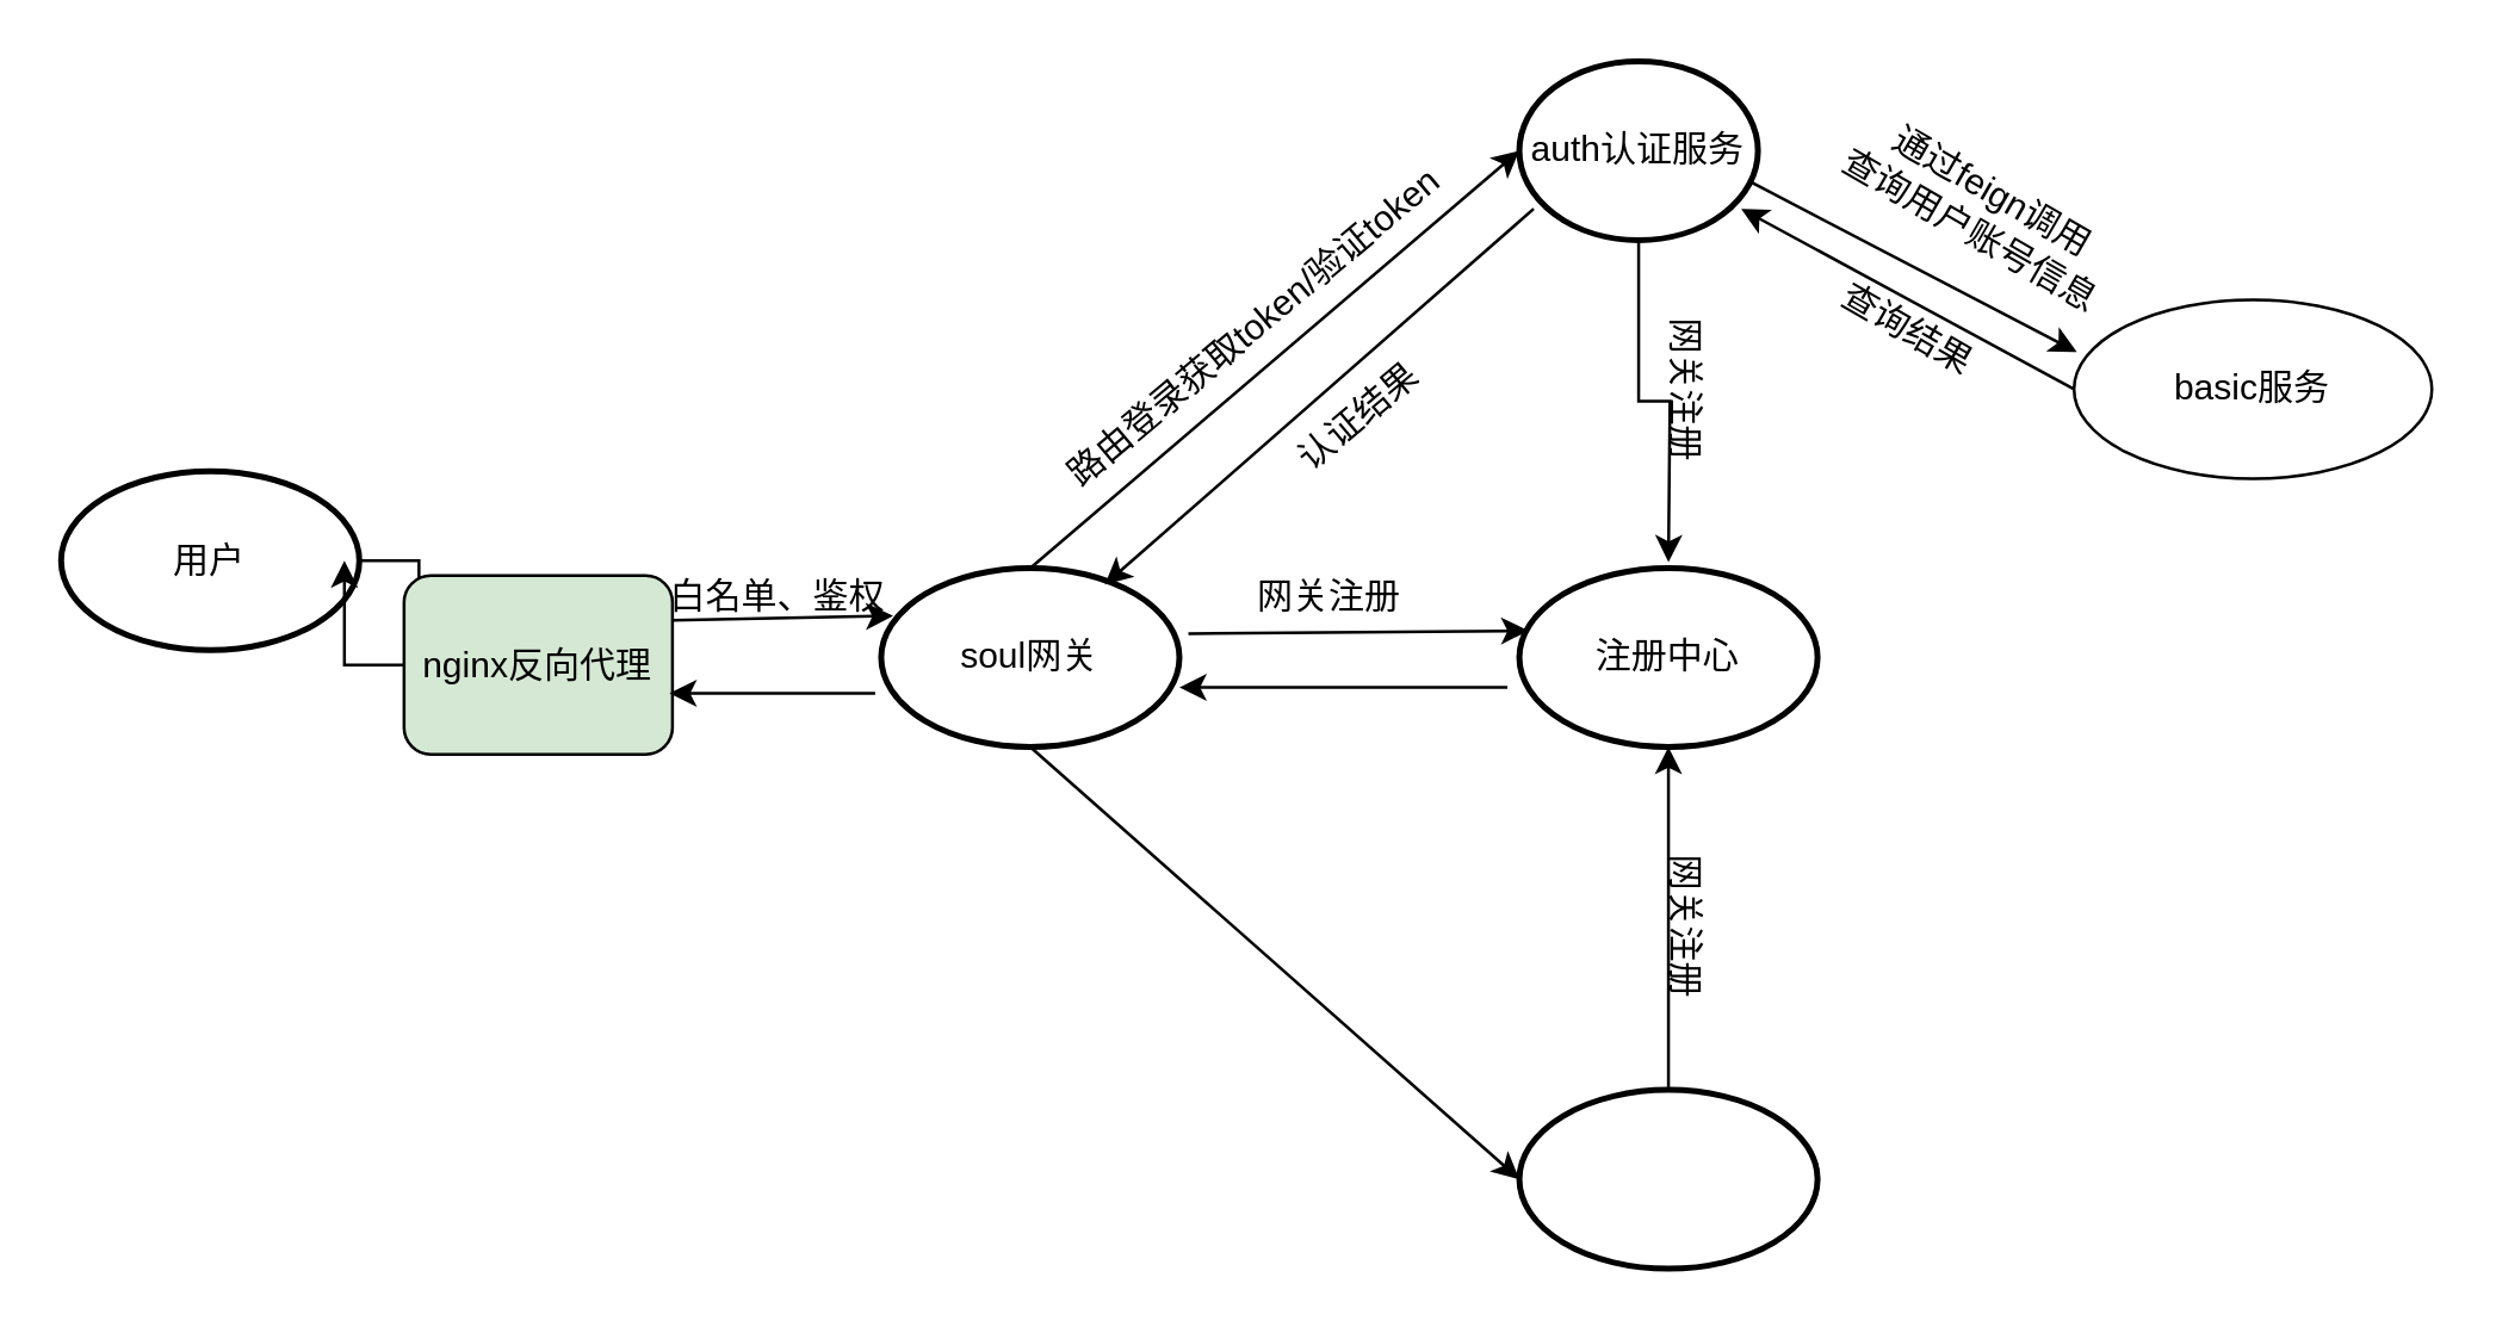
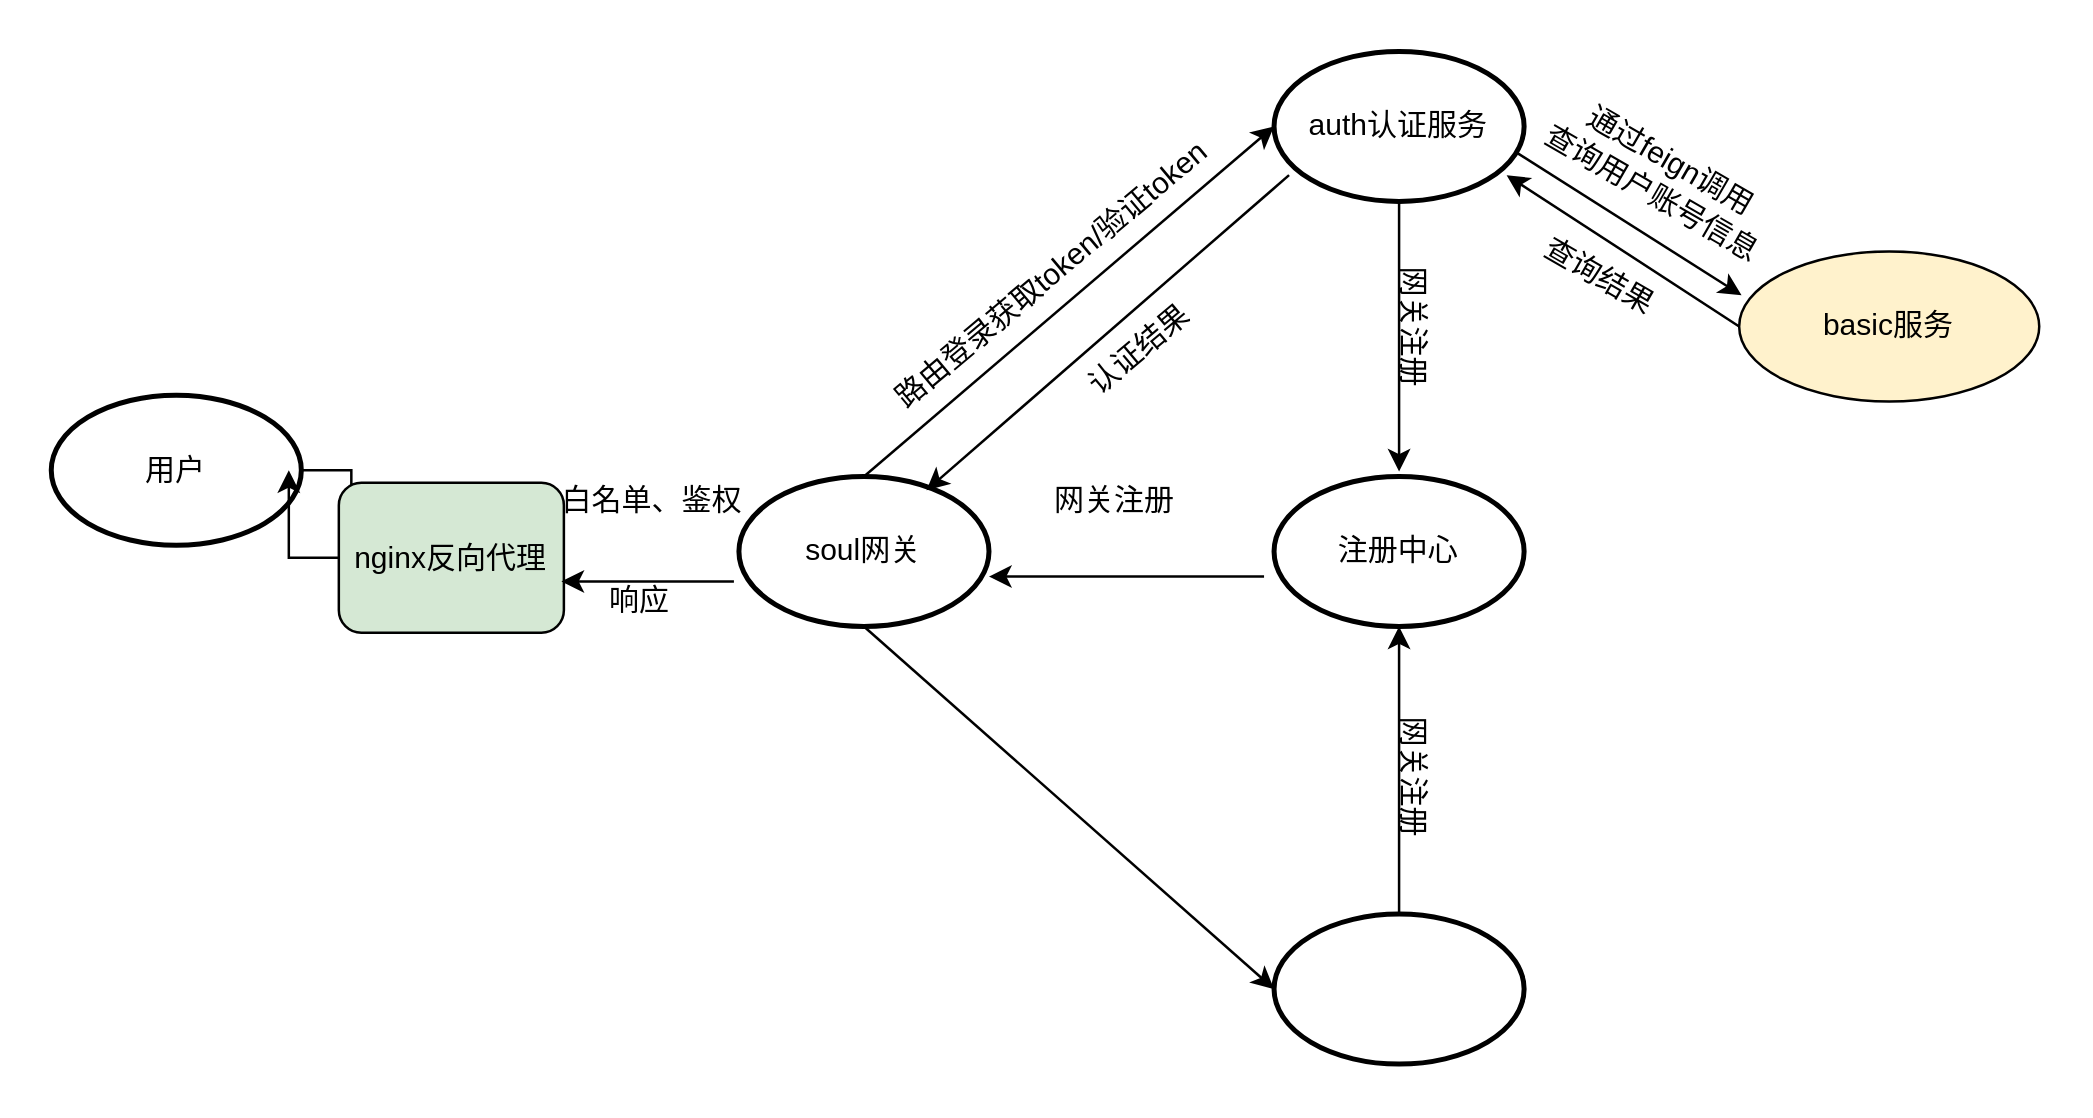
- <mxCell id="8" value="auth认证服务" style="strokeWidth=2;html=1;shape=mxgraph.flowchart.start_1;whiteSpace=wrap;" parent="1" vertex="1"><mxGeometry x="509" y="20" width="80" height="60" as="geometry" /></mxCell>
+ <mxCell id="8" value="auth认证服务" style="strokeWidth=2;html=1;shape=mxgraph.flowchart.start_1;whiteSpace=wrap;" parent="1" vertex="1"><mxGeometry x="509" y="20" width="100" height="60" as="geometry" /></mxCell>
- <mxCell id="22" value="basic服务" style="ellipse;whiteSpace=wrap;html=1;" vertex="1" parent="1"><mxGeometry x="695" y="100" width="120" height="60" as="geometry" /></mxCell>
+ <mxCell id="22" value="basic服务" style="ellipse;whiteSpace=wrap;html=1;fillColor=#fff2cc;" vertex="1" parent="1"><mxGeometry x="695" y="100" width="120" height="60" as="geometry" /></mxCell>
- <mxCell id="25" value="" style="endArrow=classic;html=1;exitX=1;exitY=0.25;exitDx=0;exitDy=0;entryX=0.04;entryY=0.267;entryDx=0;entryDy=0;entryPerimeter=0;" edge="1" parent="1" source="21" target="3"><mxGeometry width="50" height="50" relative="1" as="geometry"><mxPoint x="245" y="255" as="sourcePoint" /><mxPoint x="285" y="205" as="targetPoint" /></mxGeometry></mxCell>
- <mxCell id="14" value="" style="endArrow=classic;html=1;exitX=1.03;exitY=0.367;exitDx=0;exitDy=0;exitPerimeter=0;entryX=0.03;entryY=0.35;entryDx=0;entryDy=0;entryPerimeter=0;" parent="1" source="3" target="2" edge="1"><mxGeometry width="50" height="50" relative="1" as="geometry"><mxPoint x="445" y="260" as="sourcePoint" /><mxPoint x="495" y="210" as="targetPoint" /></mxGeometry></mxCell>
+ <mxCell id="28" value="响应" style="text;html=1;align=center;verticalAlign=middle;resizable=0;points=[];autosize=1;strokeColor=none;" vertex="1" parent="1"><mxGeometry x="235" y="230" width="40" height="20" as="geometry" /></mxCell>
